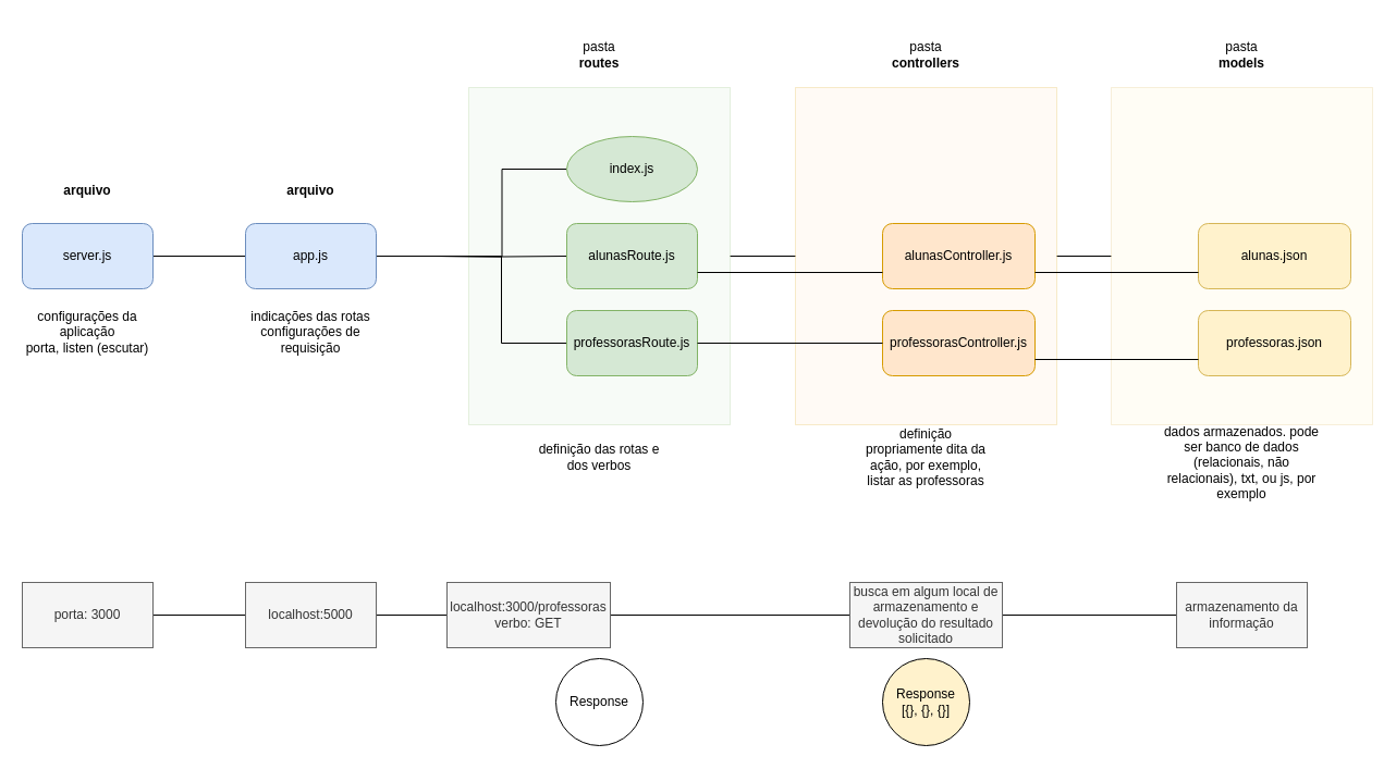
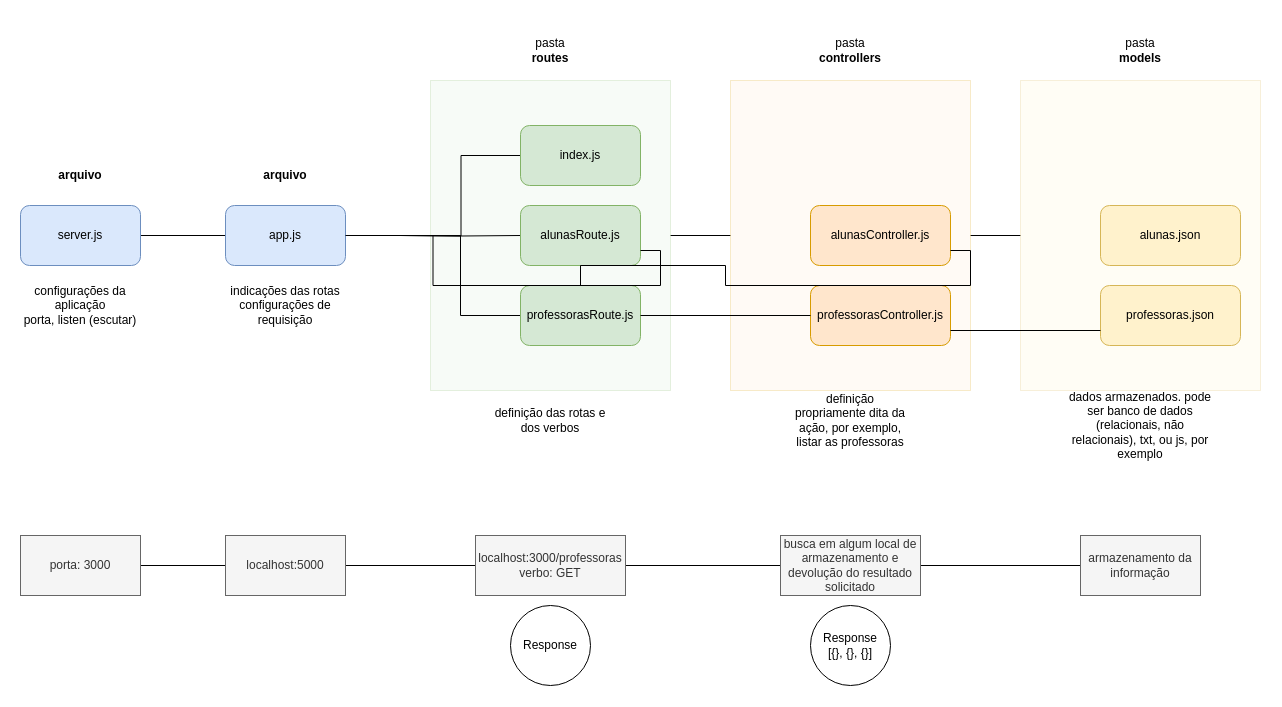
- <mxCell id="10" value="index.js" style="ellipse;whiteSpace=wrap;html=1;fillColor=#d5e8d4;strokeColor=#82b366;" parent="1" vertex="1"><mxGeometry x="520" y="125" width="120" height="60" as="geometry" /></mxCell>
+ <mxCell id="10" value="index.js" style="rounded=1;whiteSpace=wrap;html=1;fillColor=#d5e8d4;strokeColor=#82b366;" parent="1" vertex="1"><mxGeometry x="520" y="125" width="120" height="60" as="geometry" /></mxCell>
- <mxCell id="34" style="edgeStyle=orthogonalEdgeStyle;rounded=0;orthogonalLoop=1;jettySize=auto;html=1;entryX=0;entryY=0.75;entryDx=0;entryDy=0;endArrow=none;endFill=0;exitX=1;exitY=0.75;exitDx=0;exitDy=0;" parent="1" source="13" target="27" edge="1"><mxGeometry relative="1" as="geometry"><mxPoint x="660" y="525" as="sourcePoint" /><mxPoint x="720" y="525" as="targetPoint" /></mxGeometry></mxCell>
+ <mxCell id="34" style="edgeStyle=orthogonalEdgeStyle;rounded=0;orthogonalLoop=1;jettySize=auto;html=1;endArrow=none;endFill=0;exitX=1;exitY=0.75;exitDx=0;exitDy=0;" parent="1" source="13" target="9" edge="1"><mxGeometry relative="1" as="geometry"><mxPoint x="660" y="525" as="sourcePoint" /><mxPoint x="720" y="525" as="targetPoint" /></mxGeometry></mxCell>
- <mxCell id="39" style="edgeStyle=orthogonalEdgeStyle;rounded=0;orthogonalLoop=1;jettySize=auto;html=1;entryX=0;entryY=0.75;entryDx=0;entryDy=0;endArrow=none;endFill=0;exitX=1;exitY=0.75;exitDx=0;exitDy=0;" parent="1" source="27" target="36" edge="1"><mxGeometry relative="1" as="geometry"><mxPoint x="1015" y="415" as="sourcePoint" /><mxPoint x="1185" y="415" as="targetPoint" /></mxGeometry></mxCell>
+ <mxCell id="39" style="edgeStyle=orthogonalEdgeStyle;rounded=0;orthogonalLoop=1;jettySize=auto;html=1;endArrow=none;endFill=0;exitX=1;exitY=0.75;exitDx=0;exitDy=0;" parent="1" source="27" target="14" edge="1"><mxGeometry relative="1" as="geometry"><mxPoint x="1015" y="415" as="sourcePoint" /><mxPoint x="1185" y="415" as="targetPoint" /></mxGeometry></mxCell>
- <mxCell id="24" value="localhost:3000/professoras&lt;br&gt;verbo: GET" style="text;html=1;strokeColor=#666666;fillColor=#f5f5f5;align=center;verticalAlign=middle;whiteSpace=wrap;rounded=0;fontColor=#333333;" parent="1" vertex="1"><mxGeometry x="410" y="535" width="150" height="60" as="geometry" /></mxCell>
+ <mxCell id="24" value="localhost:3000/professoras&lt;br&gt;verbo: GET" style="text;html=1;strokeColor=#666666;fillColor=#f5f5f5;align=center;verticalAlign=middle;whiteSpace=wrap;rounded=0;fontColor=#333333;" parent="1" vertex="1"><mxGeometry x="475" y="535" width="150" height="60" as="geometry" /></mxCell>
- <mxCell id="44" value="Response&lt;br&gt;[{}, {}, {}]" style="ellipse;whiteSpace=wrap;html=1;aspect=fixed;fillColor=#fff2cc;" vertex="1" parent="1"><mxGeometry x="810" y="605" width="80" height="80" as="geometry" /></mxCell>
+ <mxCell id="44" value="Response&lt;br&gt;[{}, {}, {}]" style="ellipse;whiteSpace=wrap;html=1;aspect=fixed;" vertex="1" parent="1"><mxGeometry x="810" y="605" width="80" height="80" as="geometry" /></mxCell>
